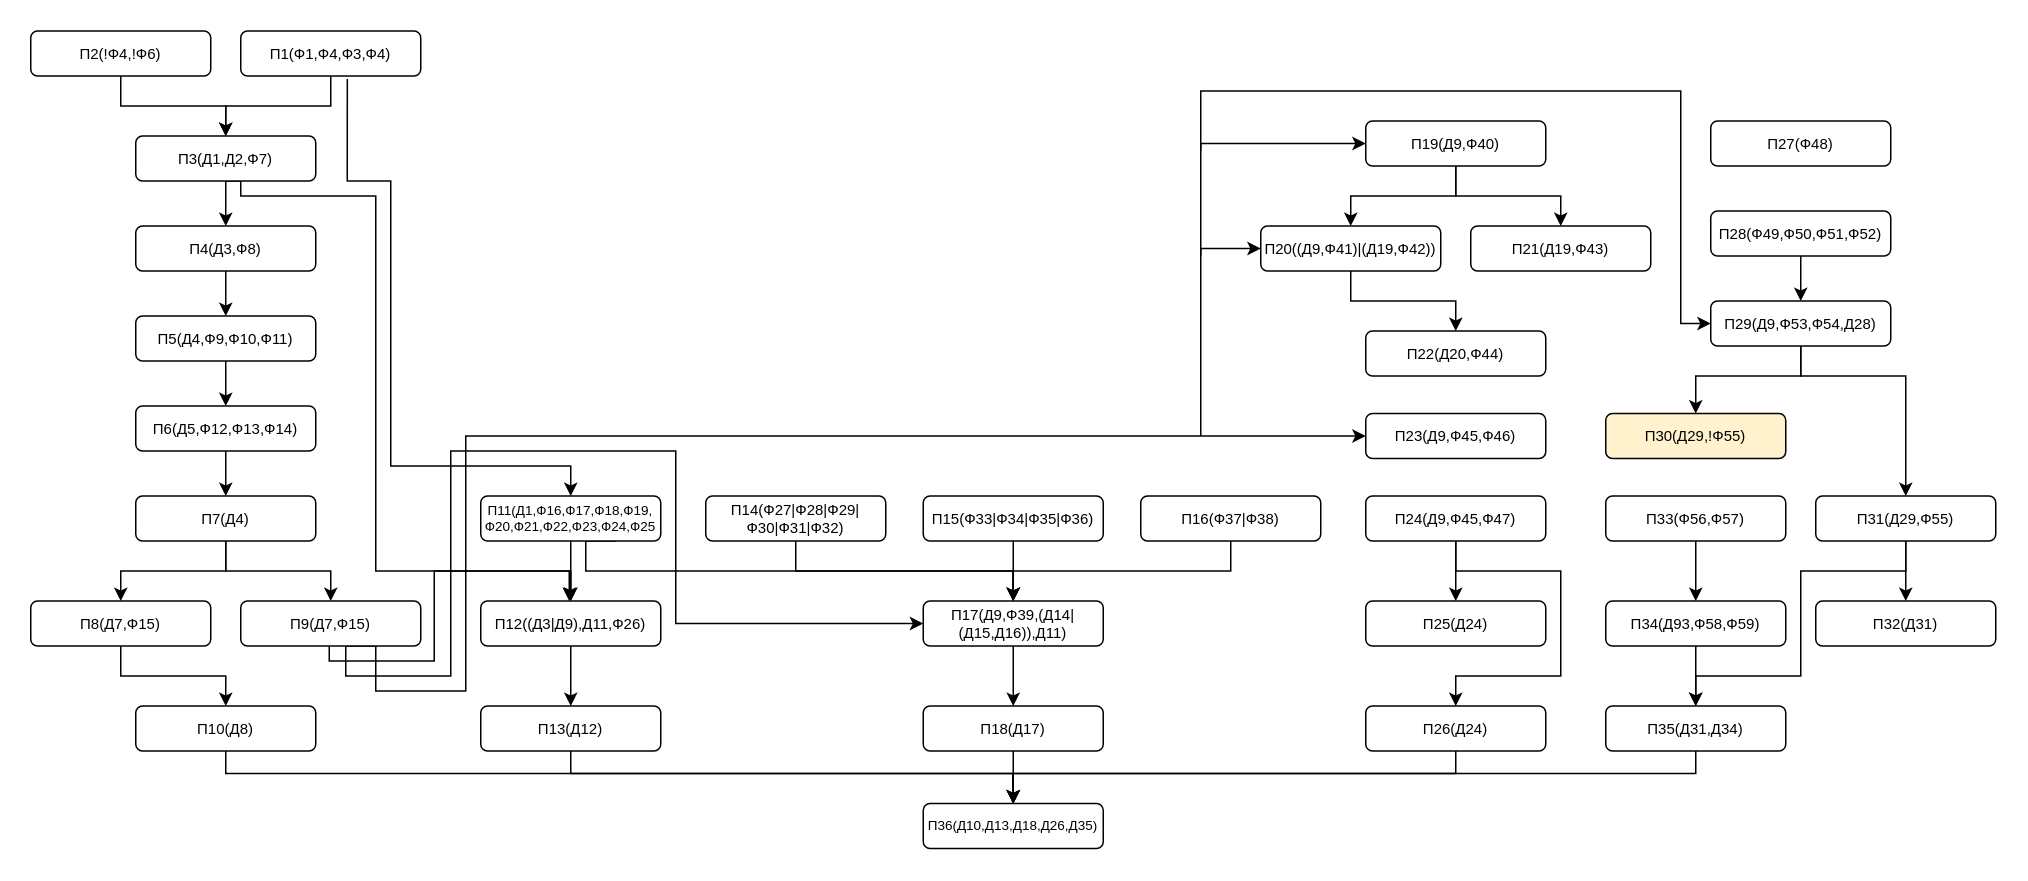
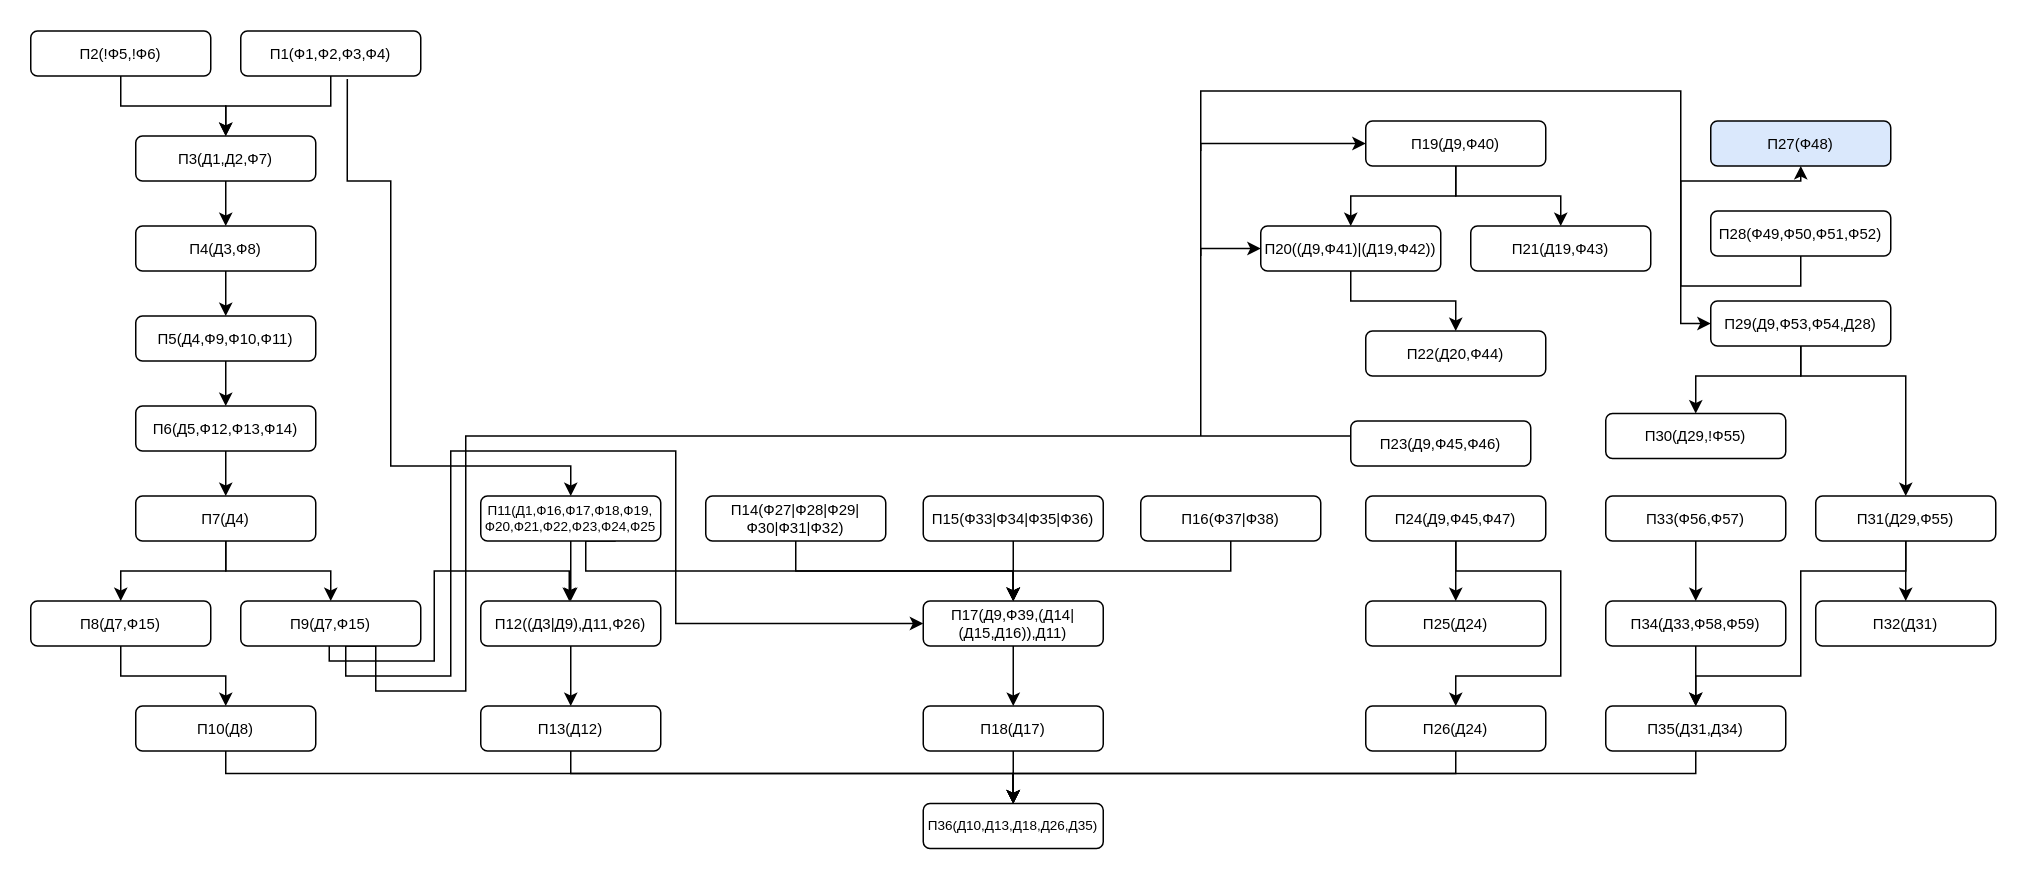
- <mxCell id="6" value="П2(!Ф4,!Ф6)" style="rounded=1;whiteSpace=wrap;html=1;fontSize=10;" parent="1" vertex="1"><mxGeometry x="20" y="20" width="120" height="30" as="geometry" /></mxCell>
+ <mxCell id="6" value="П2(!Ф5,!Ф6)" style="rounded=1;whiteSpace=wrap;html=1;fontSize=10;" parent="1" vertex="1"><mxGeometry x="20" y="20" width="120" height="30" as="geometry" /></mxCell>
- <mxCell id="4" value="П1(Ф1,Ф4,Ф3,Ф4)" style="rounded=1;whiteSpace=wrap;html=1;fontSize=10;" parent="1" vertex="1"><mxGeometry x="160" y="20" width="120" height="30" as="geometry" /></mxCell>
+ <mxCell id="4" value="П1(Ф1,Ф2,Ф3,Ф4)" style="rounded=1;whiteSpace=wrap;html=1;fontSize=10;" parent="1" vertex="1"><mxGeometry x="160" y="20" width="120" height="30" as="geometry" /></mxCell>
- <mxCell id="58" value="П27(Ф48)" style="rounded=1;whiteSpace=wrap;html=1;fontSize=10;" parent="1" vertex="1"><mxGeometry x="1140" y="80" width="120" height="30" as="geometry" /></mxCell>
+ <mxCell id="58" value="П27(Ф48)" style="rounded=1;whiteSpace=wrap;html=1;fontSize=10;fillColor=#dae8fc;" parent="1" vertex="1"><mxGeometry x="1140" y="80" width="120" height="30" as="geometry" /></mxCell>
- <mxCell id="59" style="edgeStyle=orthogonalEdgeStyle;rounded=0;orthogonalLoop=1;jettySize=auto;html=1;exitX=0.5;exitY=1;exitDx=0;exitDy=0;entryX=0.5;entryY=0;entryDx=0;entryDy=0;" edge="1" parent="1" source="60" target="63"><mxGeometry relative="1" as="geometry" /></mxCell>
+ <mxCell id="59" style="edgeStyle=orthogonalEdgeStyle;rounded=0;orthogonalLoop=1;jettySize=auto;html=1;exitX=0.5;exitY=1;exitDx=0;exitDy=0;" edge="1" parent="1" source="60" target="58"><mxGeometry relative="1" as="geometry" /></mxCell>
- <mxCell id="8" style="edgeStyle=orthogonalEdgeStyle;rounded=0;orthogonalLoop=1;jettySize=auto;html=1;exitX=0.5;exitY=1;exitDx=0;exitDy=0;entryX=0.5;entryY=0;entryDx=0;entryDy=0;" edge="1" parent="1" source="9" target="31"><mxGeometry relative="1" as="geometry"><Array as="points"><mxPoint x="160" y="120" /><mxPoint x="160" y="130" /><mxPoint x="250" y="130" /><mxPoint x="250" y="380" /><mxPoint x="380" y="380" /></Array></mxGeometry></mxCell>
- <mxCell id="51" value="П23(Д9,Ф45,Ф46)" style="rounded=1;whiteSpace=wrap;html=1;fontSize=10;" parent="1" vertex="1"><mxGeometry x="910" y="275" width="120" height="30" as="geometry" /></mxCell>
+ <mxCell id="51" value="П23(Д9,Ф45,Ф46)" style="rounded=1;whiteSpace=wrap;html=1;fontSize=10;" parent="1" vertex="1"><mxGeometry x="900" y="280" width="120" height="30" as="geometry" /></mxCell>
- <mxCell id="64" value="П30(Д29,!Ф55)" style="rounded=1;whiteSpace=wrap;html=1;fontSize=10;fillColor=#fff2cc;" parent="1" vertex="1"><mxGeometry x="1070" y="275" width="120" height="30" as="geometry" /></mxCell>
+ <mxCell id="64" value="П30(Д29,!Ф55)" style="rounded=1;whiteSpace=wrap;html=1;fontSize=10;" parent="1" vertex="1"><mxGeometry x="1070" y="275" width="120" height="30" as="geometry" /></mxCell>
- <mxCell id="72" value="П34(Д93,Ф58,Ф59)" style="rounded=1;whiteSpace=wrap;html=1;fontSize=10;" parent="1" vertex="1"><mxGeometry x="1070" y="400" width="120" height="30" as="geometry" /></mxCell>
+ <mxCell id="72" value="П34(Д33,Ф58,Ф59)" style="rounded=1;whiteSpace=wrap;html=1;fontSize=10;" parent="1" vertex="1"><mxGeometry x="1070" y="400" width="120" height="30" as="geometry" /></mxCell>
